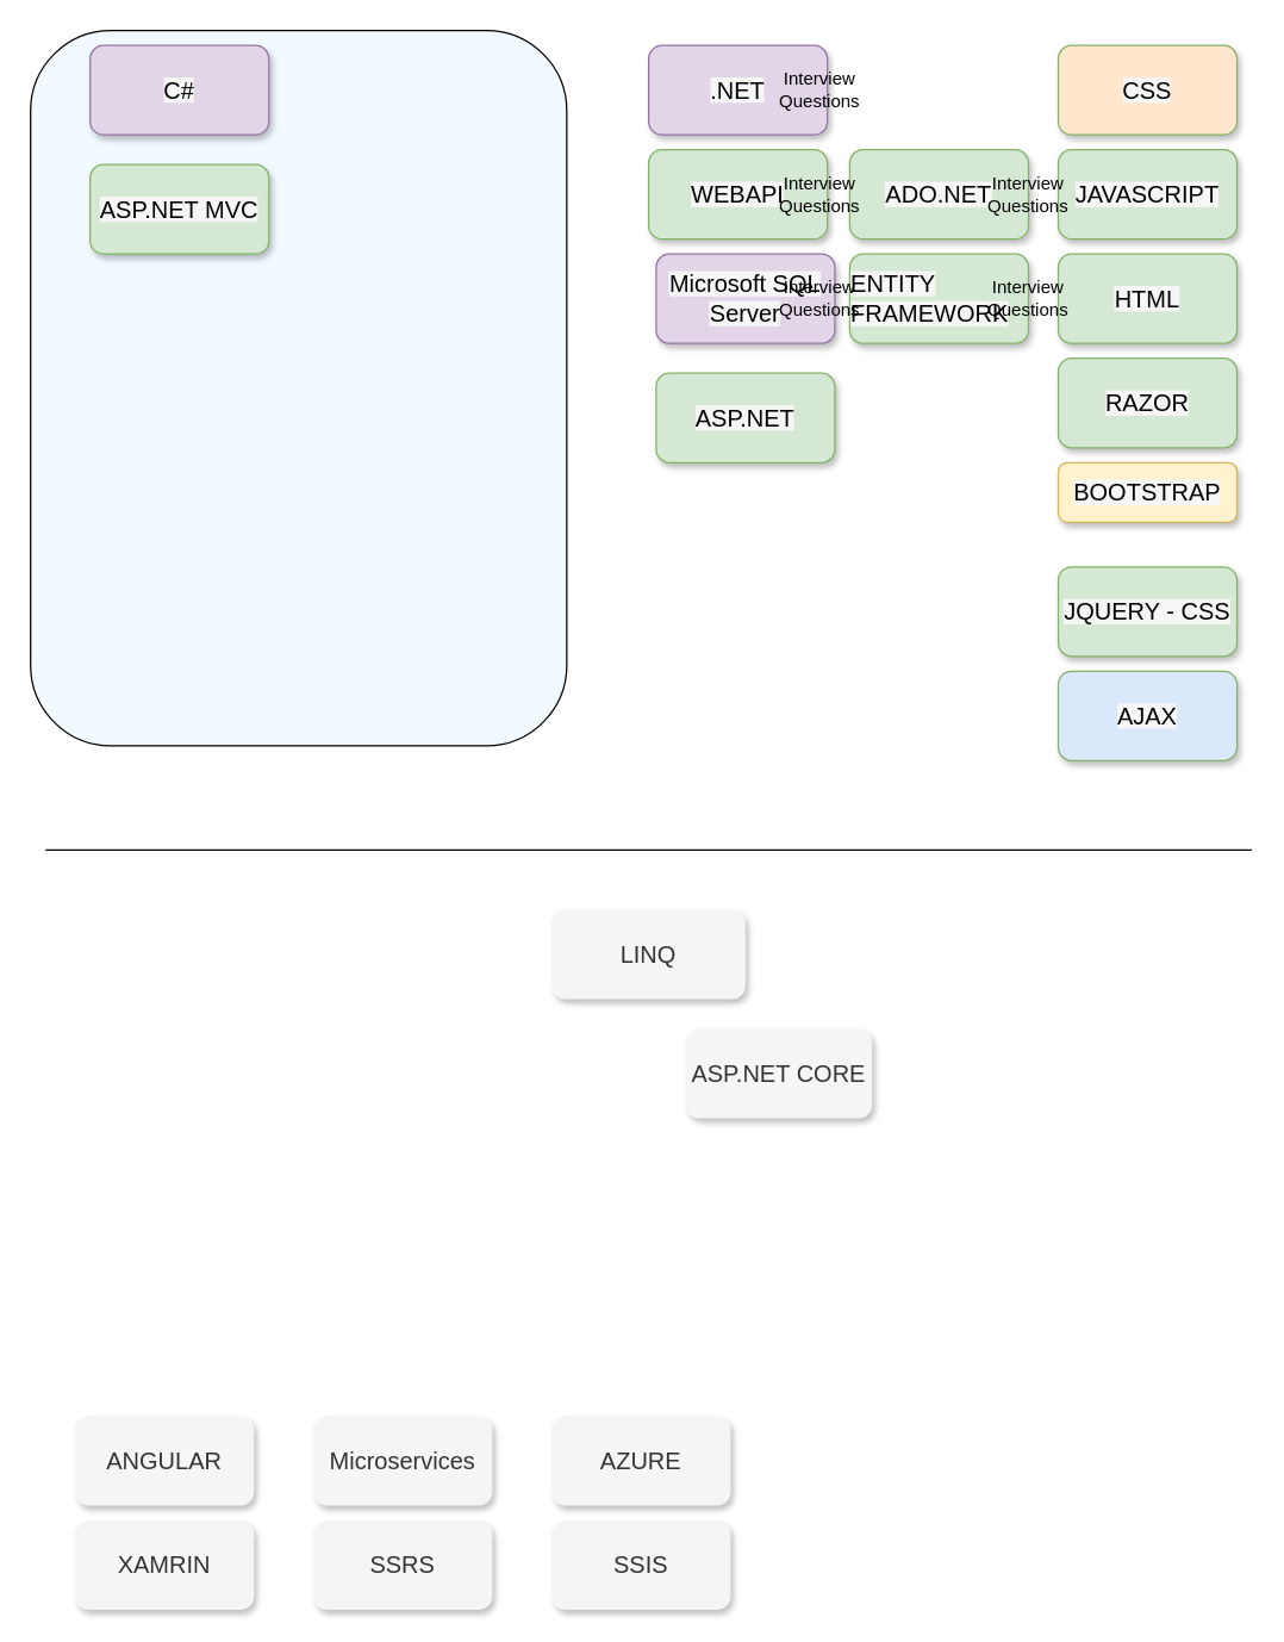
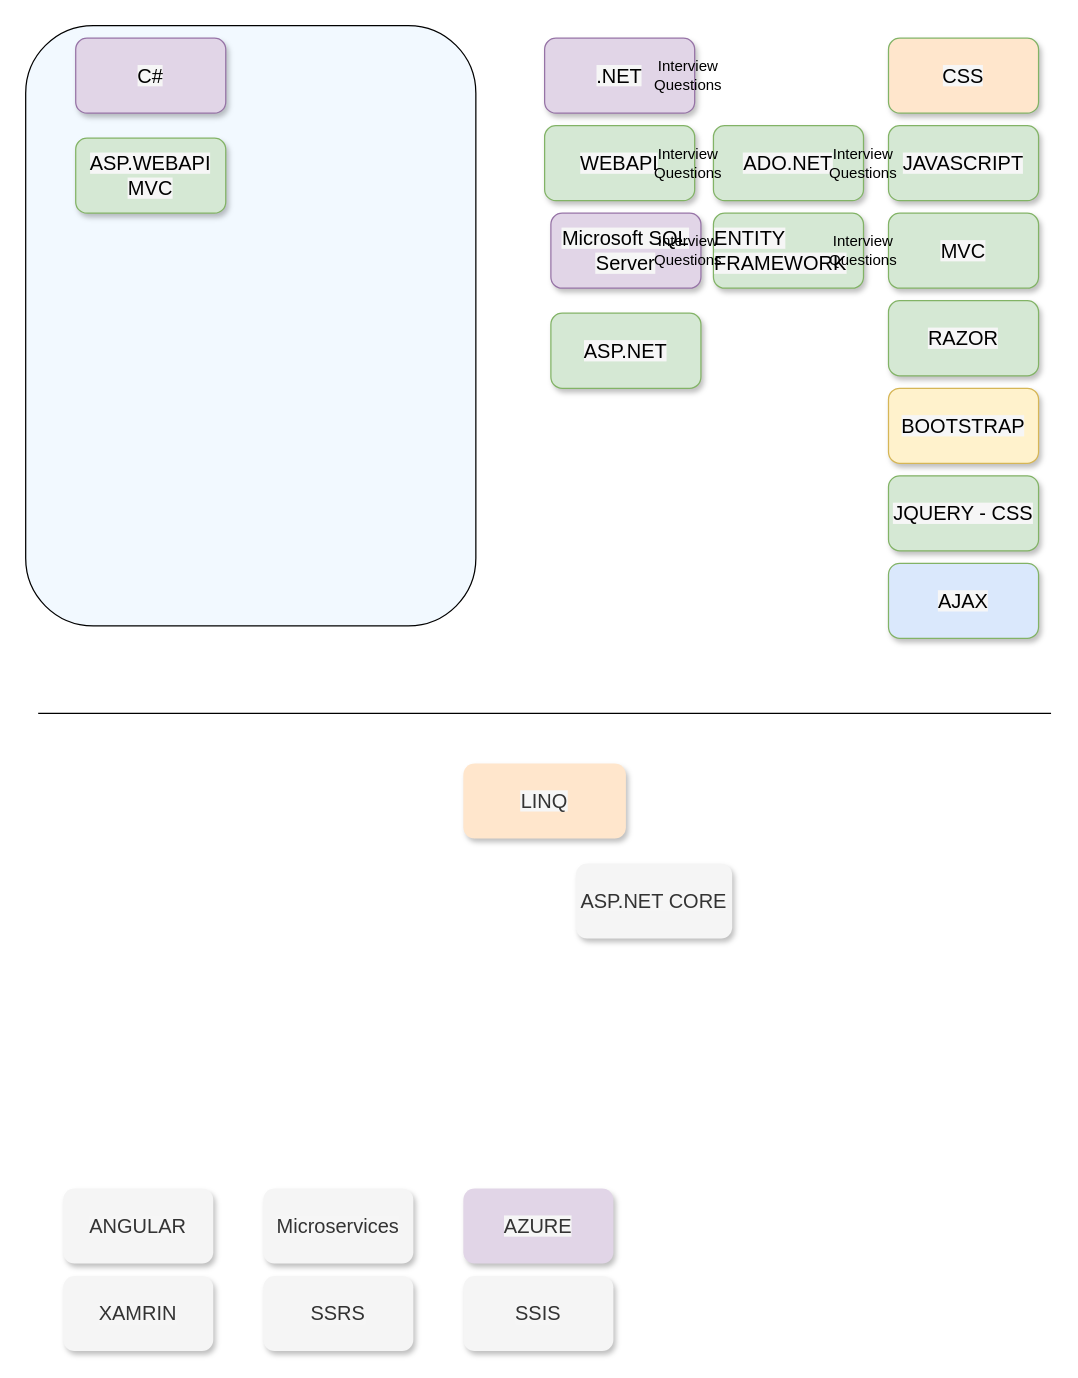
- <mxCell id="6" value="&lt;span style=&quot;font-family: fixemoji, &amp;quot;roboto mono&amp;quot;, sans-serif; font-size: 16px; text-align: left; background-color: rgb(246, 246, 246);&quot;&gt;ASP.NET MVC&lt;/span&gt;" style="rounded=1;whiteSpace=wrap;html=1;glass=0;shadow=1;fillColor=#d5e8d4;strokeColor=#82b366;" parent="1" vertex="1"><mxGeometry x="60" y="110" width="120" height="60" as="geometry" /></mxCell>
+ <mxCell id="6" value="&lt;span style=&quot;font-family: fixemoji, &amp;quot;roboto mono&amp;quot;, sans-serif; font-size: 16px; text-align: left; background-color: rgb(246, 246, 246);&quot;&gt;ASP.WEBAPI MVC&lt;/span&gt;" style="rounded=1;whiteSpace=wrap;html=1;glass=0;shadow=1;fillColor=#d5e8d4;strokeColor=#82b366;" parent="1" vertex="1"><mxGeometry x="60" y="110" width="120" height="60" as="geometry" /></mxCell>
- <mxCell id="17" value="&lt;div style=&quot;text-align: left&quot;&gt;&lt;span style=&quot;font-family: &amp;#34;fixemoji&amp;#34; , &amp;#34;roboto mono&amp;#34; , sans-serif ; font-size: 16px ; background-color: rgb(246 , 246 , 246)&quot;&gt;HTML&lt;/span&gt;&lt;br&gt;&lt;/div&gt;" style="rounded=1;whiteSpace=wrap;html=1;glass=0;shadow=1;fillColor=#d5e8d4;strokeColor=#82b366;" parent="1" vertex="1"><mxGeometry x="710" y="170" width="120" height="60" as="geometry" /></mxCell>
+ <mxCell id="17" value="&lt;div style=&quot;text-align: left&quot;&gt;&lt;span style=&quot;font-family: &amp;#34;fixemoji&amp;#34; , &amp;#34;roboto mono&amp;#34; , sans-serif ; font-size: 16px ; background-color: rgb(246 , 246 , 246)&quot;&gt;MVC&lt;/span&gt;&lt;br&gt;&lt;/div&gt;" style="rounded=1;whiteSpace=wrap;html=1;glass=0;shadow=1;fillColor=#d5e8d4;strokeColor=#82b366;" parent="1" vertex="1"><mxGeometry x="710" y="170" width="120" height="60" as="geometry" /></mxCell>
- <mxCell id="10" value="&lt;div style=&quot;text-align: left&quot;&gt;&lt;font face=&quot;fixemoji, roboto mono, sans-serif&quot;&gt;&lt;span style=&quot;font-size: 16px ; background-color: rgb(246 , 246 , 246)&quot;&gt;BOOTSTRAP&lt;/span&gt;&lt;/font&gt;&lt;/div&gt;" style="rounded=1;whiteSpace=wrap;html=1;glass=0;shadow=1;fillColor=#fff2cc;strokeColor=#d6b656;" parent="1" vertex="1"><mxGeometry x="710" y="310" width="120" height="40" as="geometry" /></mxCell>
+ <mxCell id="10" value="&lt;div style=&quot;text-align: left&quot;&gt;&lt;font face=&quot;fixemoji, roboto mono, sans-serif&quot;&gt;&lt;span style=&quot;font-size: 16px ; background-color: rgb(246 , 246 , 246)&quot;&gt;BOOTSTRAP&lt;/span&gt;&lt;/font&gt;&lt;/div&gt;" style="rounded=1;whiteSpace=wrap;html=1;glass=0;shadow=1;fillColor=#fff2cc;strokeColor=#d6b656;" parent="1" vertex="1"><mxGeometry x="710" y="310" width="120" height="60" as="geometry" /></mxCell>
- <mxCell id="18" value="&lt;div style=&quot;text-align: left&quot;&gt;&lt;span style=&quot;font-family: &amp;#34;fixemoji&amp;#34; , &amp;#34;roboto mono&amp;#34; , sans-serif ; font-size: 16px ; background-color: rgb(246 , 246 , 246)&quot;&gt;LINQ&lt;/span&gt;&lt;br&gt;&lt;/div&gt;" style="rounded=1;whiteSpace=wrap;html=1;glass=0;shadow=1;fontColor=#333333;fillColor=#f5f5f5;strokeColor=none;" parent="1" vertex="1"><mxGeometry x="370" y="610" width="130" height="60" as="geometry" /></mxCell>
+ <mxCell id="18" value="&lt;div style=&quot;text-align: left&quot;&gt;&lt;span style=&quot;font-family: &amp;#34;fixemoji&amp;#34; , &amp;#34;roboto mono&amp;#34; , sans-serif ; font-size: 16px ; background-color: rgb(246 , 246 , 246)&quot;&gt;LINQ&lt;/span&gt;&lt;br&gt;&lt;/div&gt;" style="rounded=1;whiteSpace=wrap;html=1;glass=0;shadow=1;fontColor=#333333;fillColor=#ffe6cc;strokeColor=none;" parent="1" vertex="1"><mxGeometry x="370" y="610" width="130" height="60" as="geometry" /></mxCell>
- <mxCell id="22" value="&lt;div style=&quot;text-align: left&quot;&gt;&lt;span style=&quot;font-family: &amp;#34;fixemoji&amp;#34; , &amp;#34;roboto mono&amp;#34; , sans-serif ; font-size: 16px ; background-color: rgb(246 , 246 , 246)&quot;&gt;AZURE&lt;/span&gt;&lt;br&gt;&lt;/div&gt;" style="rounded=1;whiteSpace=wrap;html=1;glass=0;shadow=1;fontColor=#333333;fillColor=#f5f5f5;strokeColor=none;" parent="1" vertex="1"><mxGeometry x="370" y="950" width="120" height="60" as="geometry" /></mxCell>
+ <mxCell id="22" value="&lt;div style=&quot;text-align: left&quot;&gt;&lt;span style=&quot;font-family: &amp;#34;fixemoji&amp;#34; , &amp;#34;roboto mono&amp;#34; , sans-serif ; font-size: 16px ; background-color: rgb(246 , 246 , 246)&quot;&gt;AZURE&lt;/span&gt;&lt;br&gt;&lt;/div&gt;" style="rounded=1;whiteSpace=wrap;html=1;glass=0;shadow=1;fontColor=#333333;fillColor=#e1d5e7;strokeColor=none;" parent="1" vertex="1"><mxGeometry x="370" y="950" width="120" height="60" as="geometry" /></mxCell>
